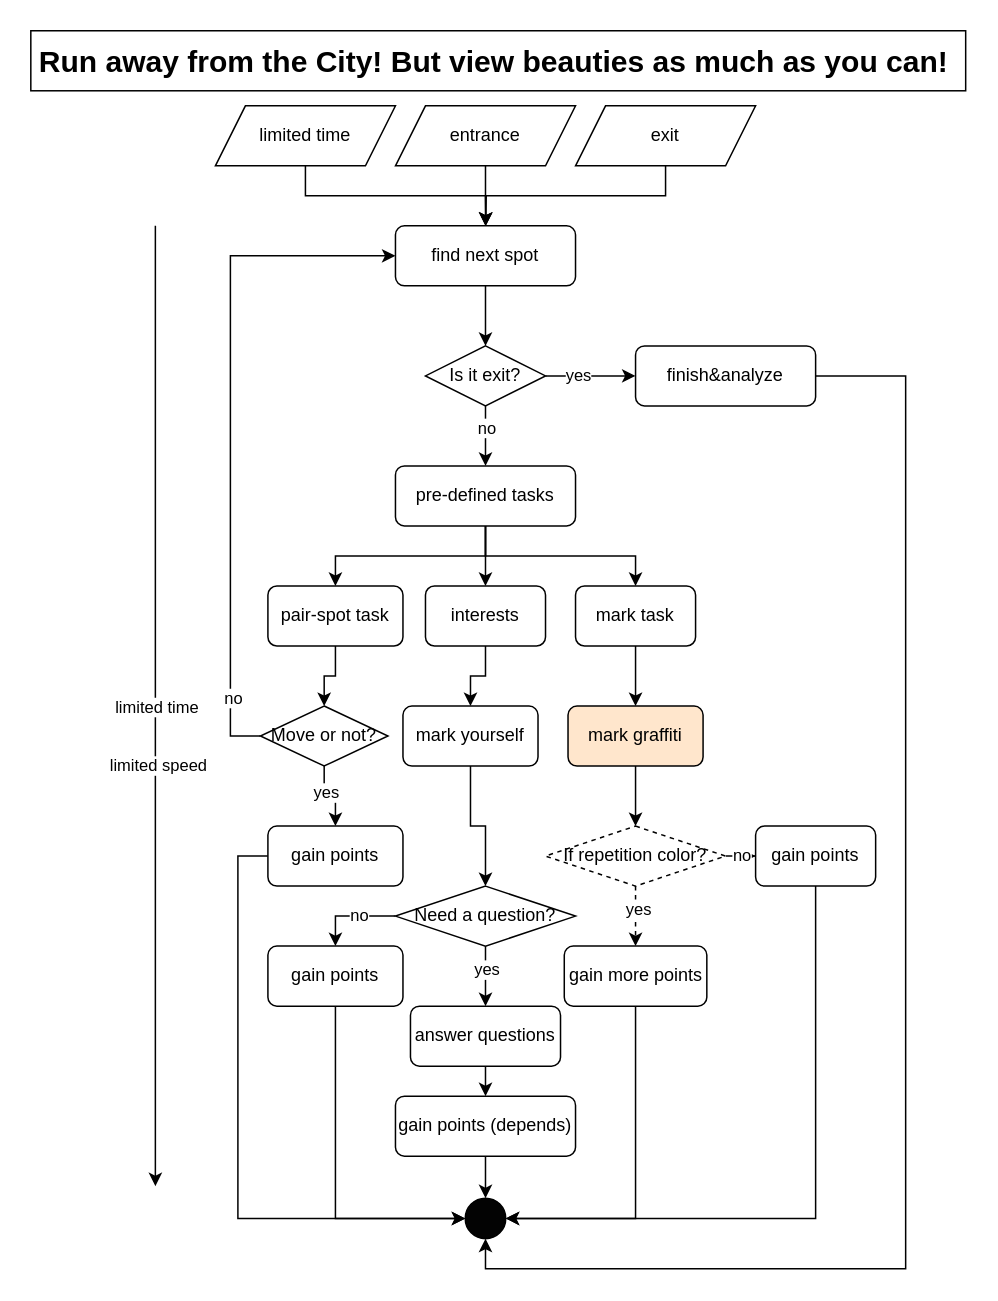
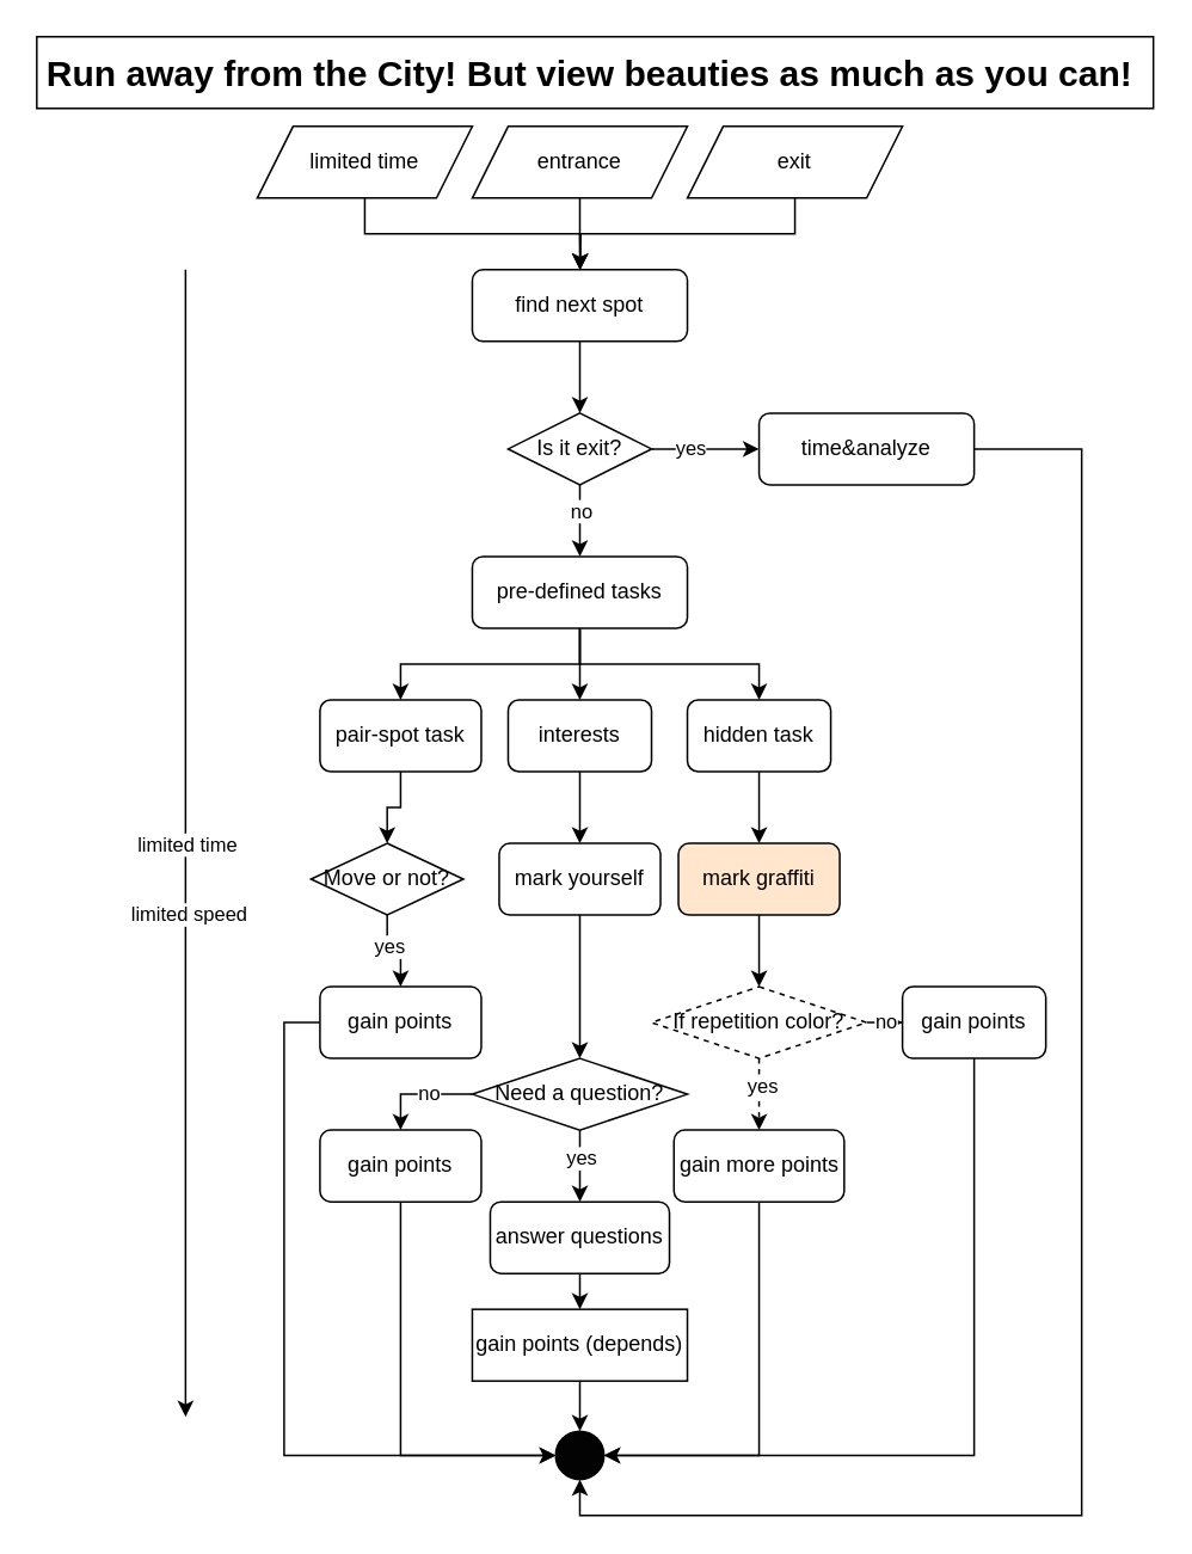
- <mxCell id="16" value="finish&amp;amp;analyze" style="rounded=1;whiteSpace=wrap;html=1;" parent="1" vertex="1"><mxGeometry x="423" y="230" width="120" height="40" as="geometry" /></mxCell>
+ <mxCell id="16" value="time&amp;amp;analyze" style="rounded=1;whiteSpace=wrap;html=1;" parent="1" vertex="1"><mxGeometry x="423" y="230" width="120" height="40" as="geometry" /></mxCell>
- <mxCell id="27" style="edgeStyle=orthogonalEdgeStyle;rounded=0;orthogonalLoop=1;jettySize=auto;html=1;exitX=0;exitY=0.5;exitDx=0;exitDy=0;entryX=0;entryY=0.5;entryDx=0;entryDy=0;" parent="1" source="29" target="9" edge="1"><mxGeometry relative="1" as="geometry" /></mxCell>
- <mxCell id="28" value="no" style="edgeLabel;html=1;align=center;verticalAlign=middle;resizable=0;points=[];" parent="27" vertex="1" connectable="0"><mxGeometry x="-0.795" y="-1" relative="1" as="geometry"><mxPoint as="offset" /></mxGeometry></mxCell>
- <mxCell id="22" value="mark task" style="rounded=1;whiteSpace=wrap;html=1;" parent="1" vertex="1"><mxGeometry x="383" y="390" width="80" height="40" as="geometry" /></mxCell>
+ <mxCell id="22" value="hidden task" style="rounded=1;whiteSpace=wrap;html=1;" parent="1" vertex="1"><mxGeometry x="383" y="390" width="80" height="40" as="geometry" /></mxCell>
- <mxCell id="35" value="mark yourself" style="rounded=1;whiteSpace=wrap;html=1;" parent="1" vertex="1"><mxGeometry x="268" y="470" width="90" height="40" as="geometry" /></mxCell>
+ <mxCell id="35" value="mark yourself" style="rounded=1;whiteSpace=wrap;html=1;" parent="1" vertex="1"><mxGeometry x="278" y="470" width="90" height="40" as="geometry" /></mxCell>
- <mxCell id="47" value="gain points (depends)" style="rounded=1;whiteSpace=wrap;html=1;" parent="1" vertex="1"><mxGeometry x="263" y="730" width="120" height="40" as="geometry" /></mxCell>
+ <mxCell id="47" value="gain points (depends)" style="whiteSpace=wrap;html=1;rounded=0;" parent="1" vertex="1"><mxGeometry x="263" y="730" width="120" height="40" as="geometry" /></mxCell>
